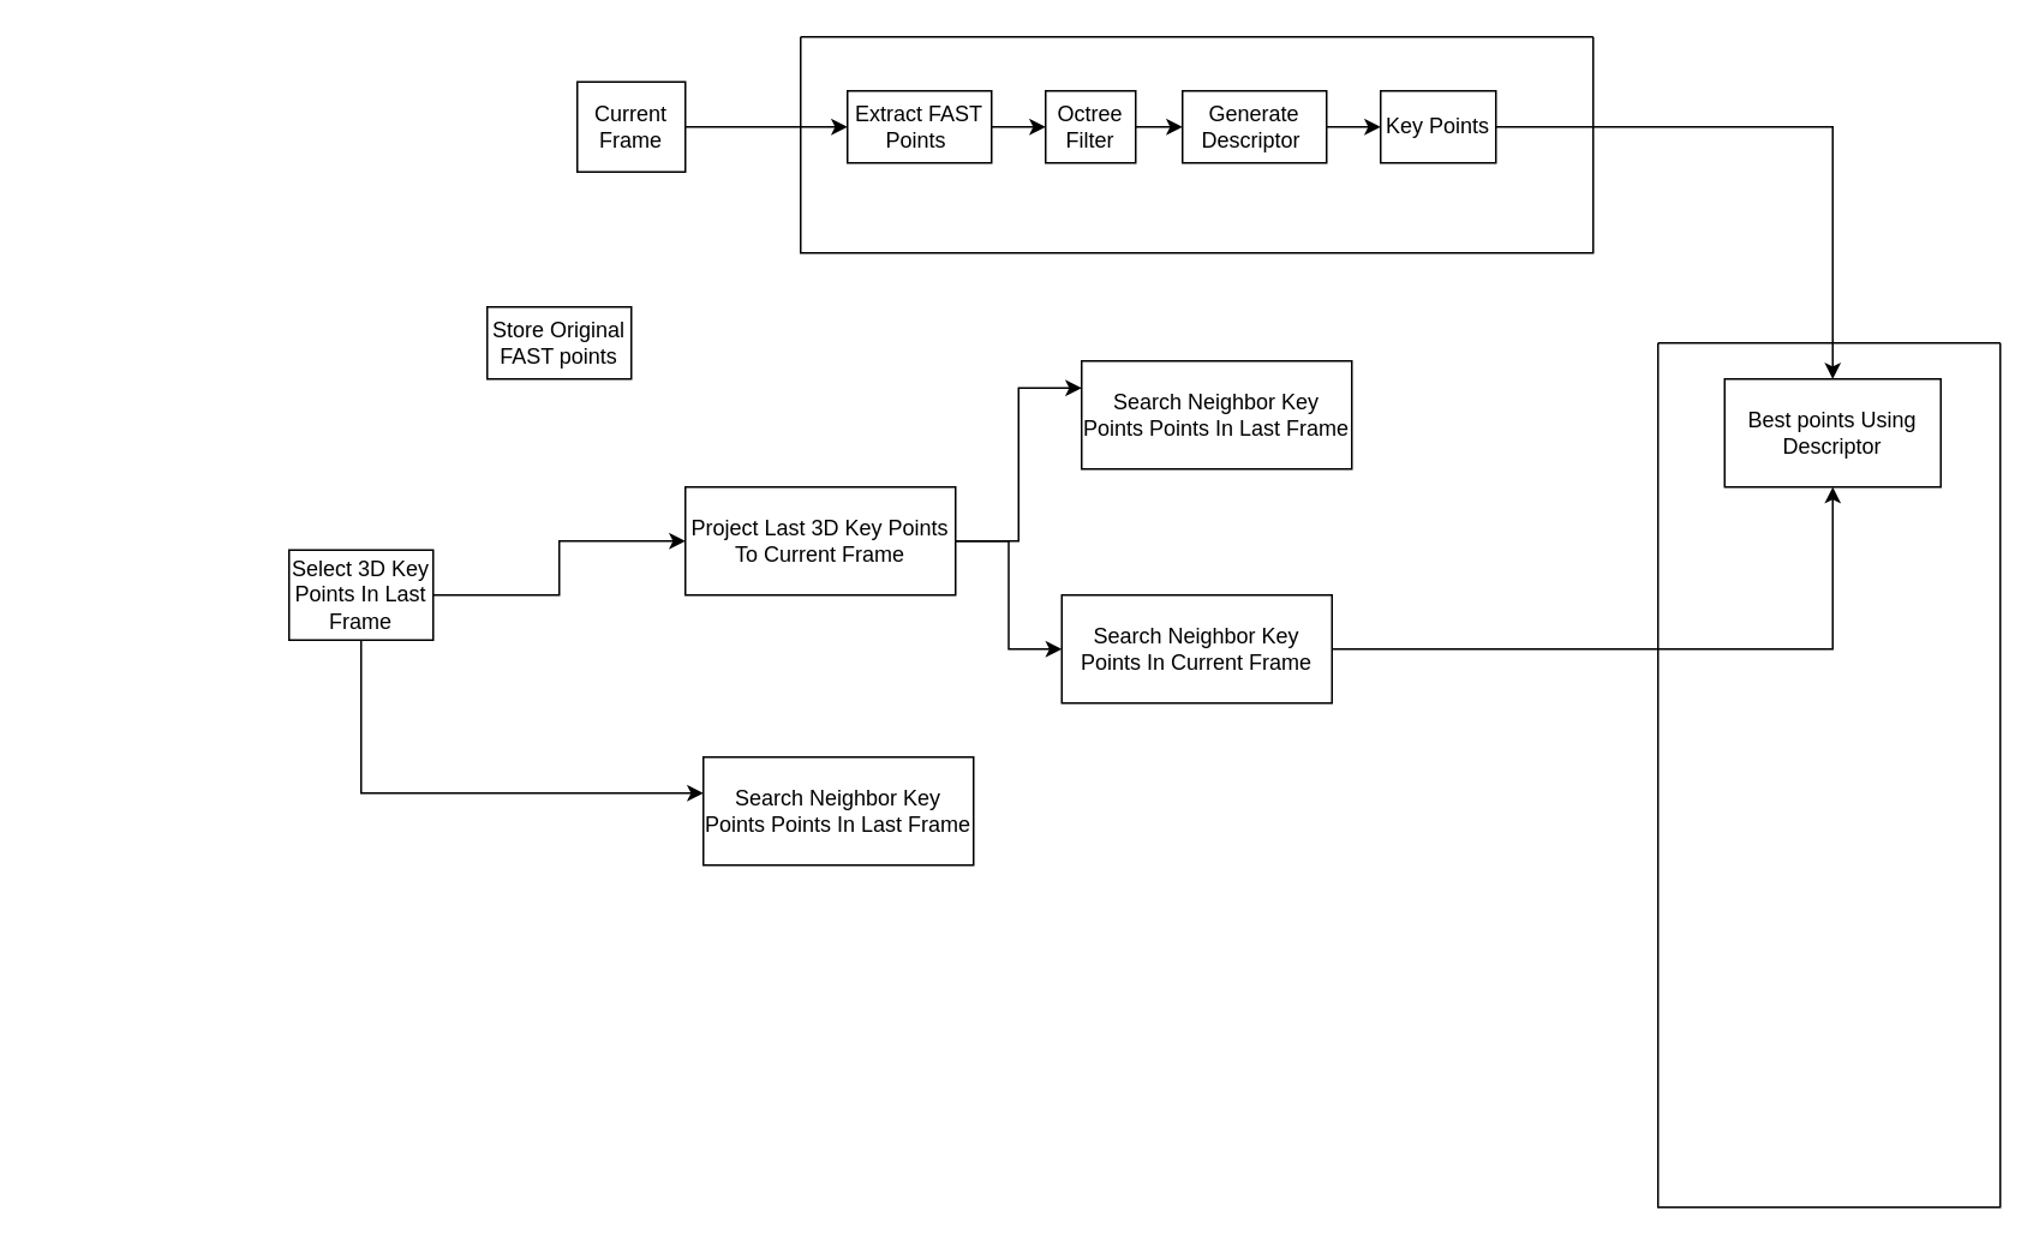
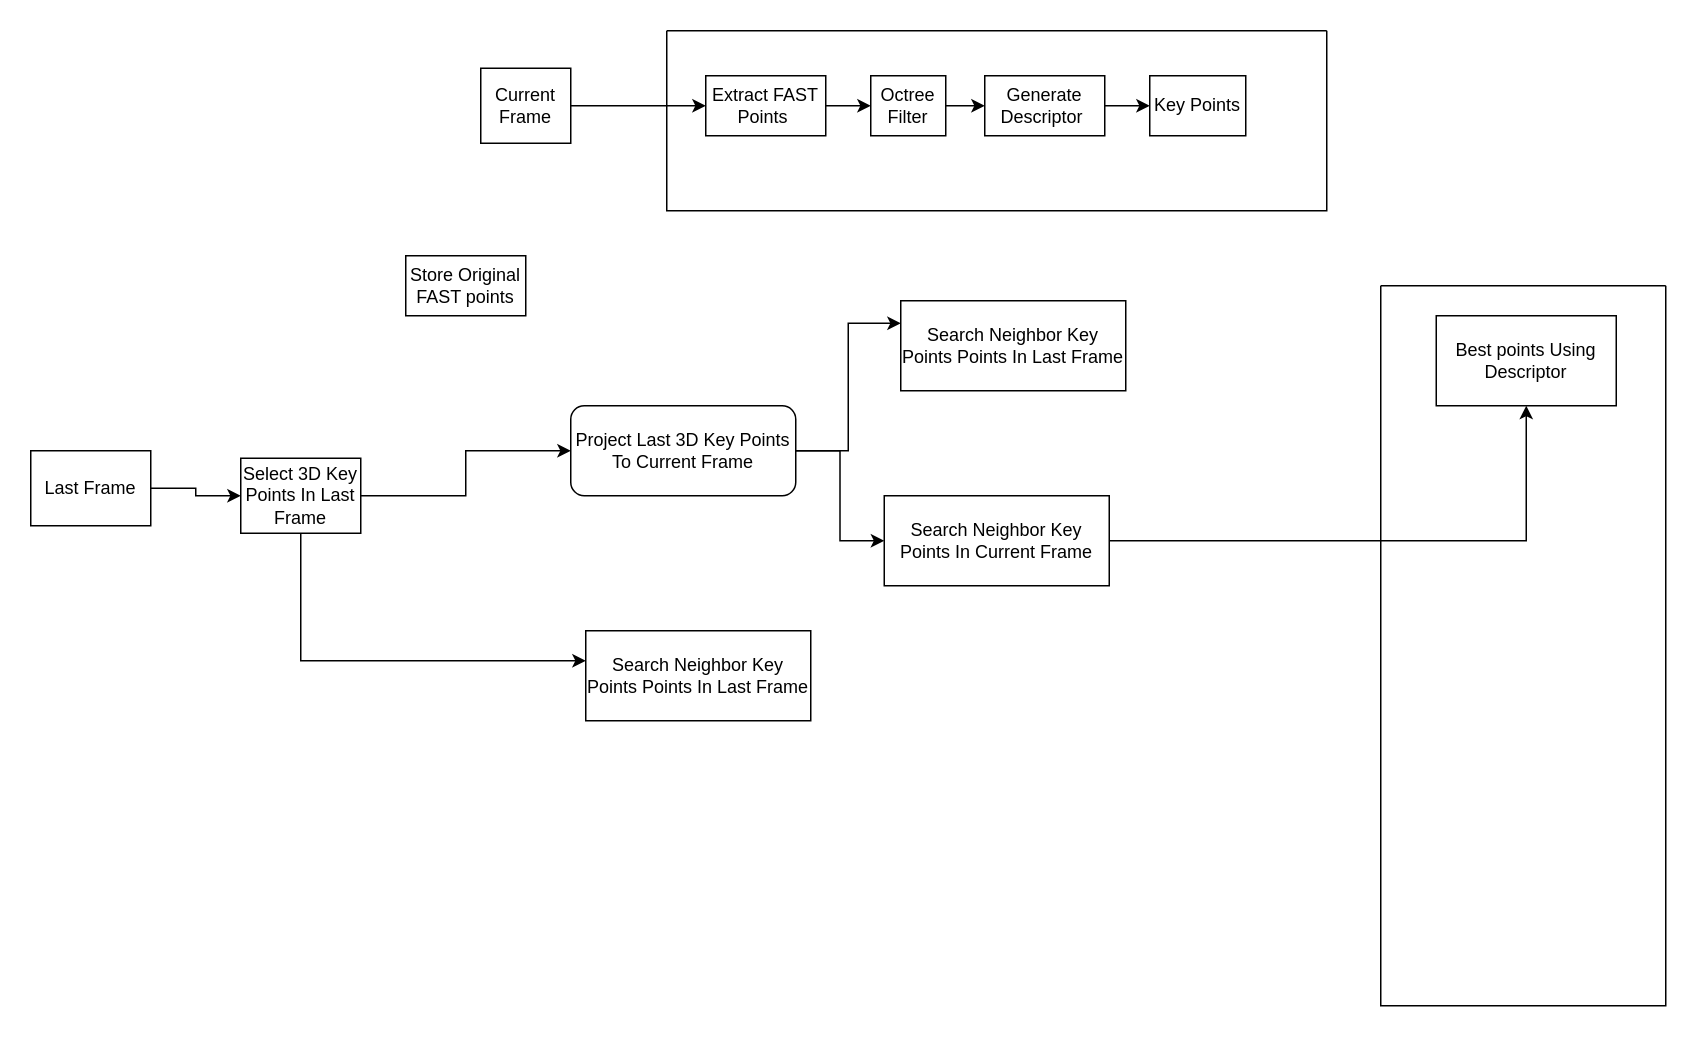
- <mxCell id="14" style="edgeStyle=orthogonalEdgeStyle;rounded=0;orthogonalLoop=1;jettySize=auto;html=1;" edge="1" parent="1" source="8" target="13"><mxGeometry relative="1" as="geometry" /></mxCell>
- <mxCell id="23" value="Project Last 3D Key Points To Current Frame" style="rounded=0;whiteSpace=wrap;html=1;" vertex="1" parent="1"><mxGeometry x="380" y="270" width="150" height="60" as="geometry" /></mxCell>
+ <mxCell id="23" value="Project Last 3D Key Points To Current Frame" style="whiteSpace=wrap;html=1;rounded=1;" vertex="1" parent="1"><mxGeometry x="380" y="270" width="150" height="60" as="geometry" /></mxCell>
+ <mxCell id="16" value="Last Frame" style="rounded=0;whiteSpace=wrap;html=1;" vertex="1" parent="1"><mxGeometry x="20" y="300" width="80" height="50" as="geometry" /></mxCell>
+ <mxCell id="15" style="edgeStyle=orthogonalEdgeStyle;rounded=0;orthogonalLoop=1;jettySize=auto;html=1;" edge="1" parent="1" source="16" target="19"><mxGeometry relative="1" as="geometry" /></mxCell>
